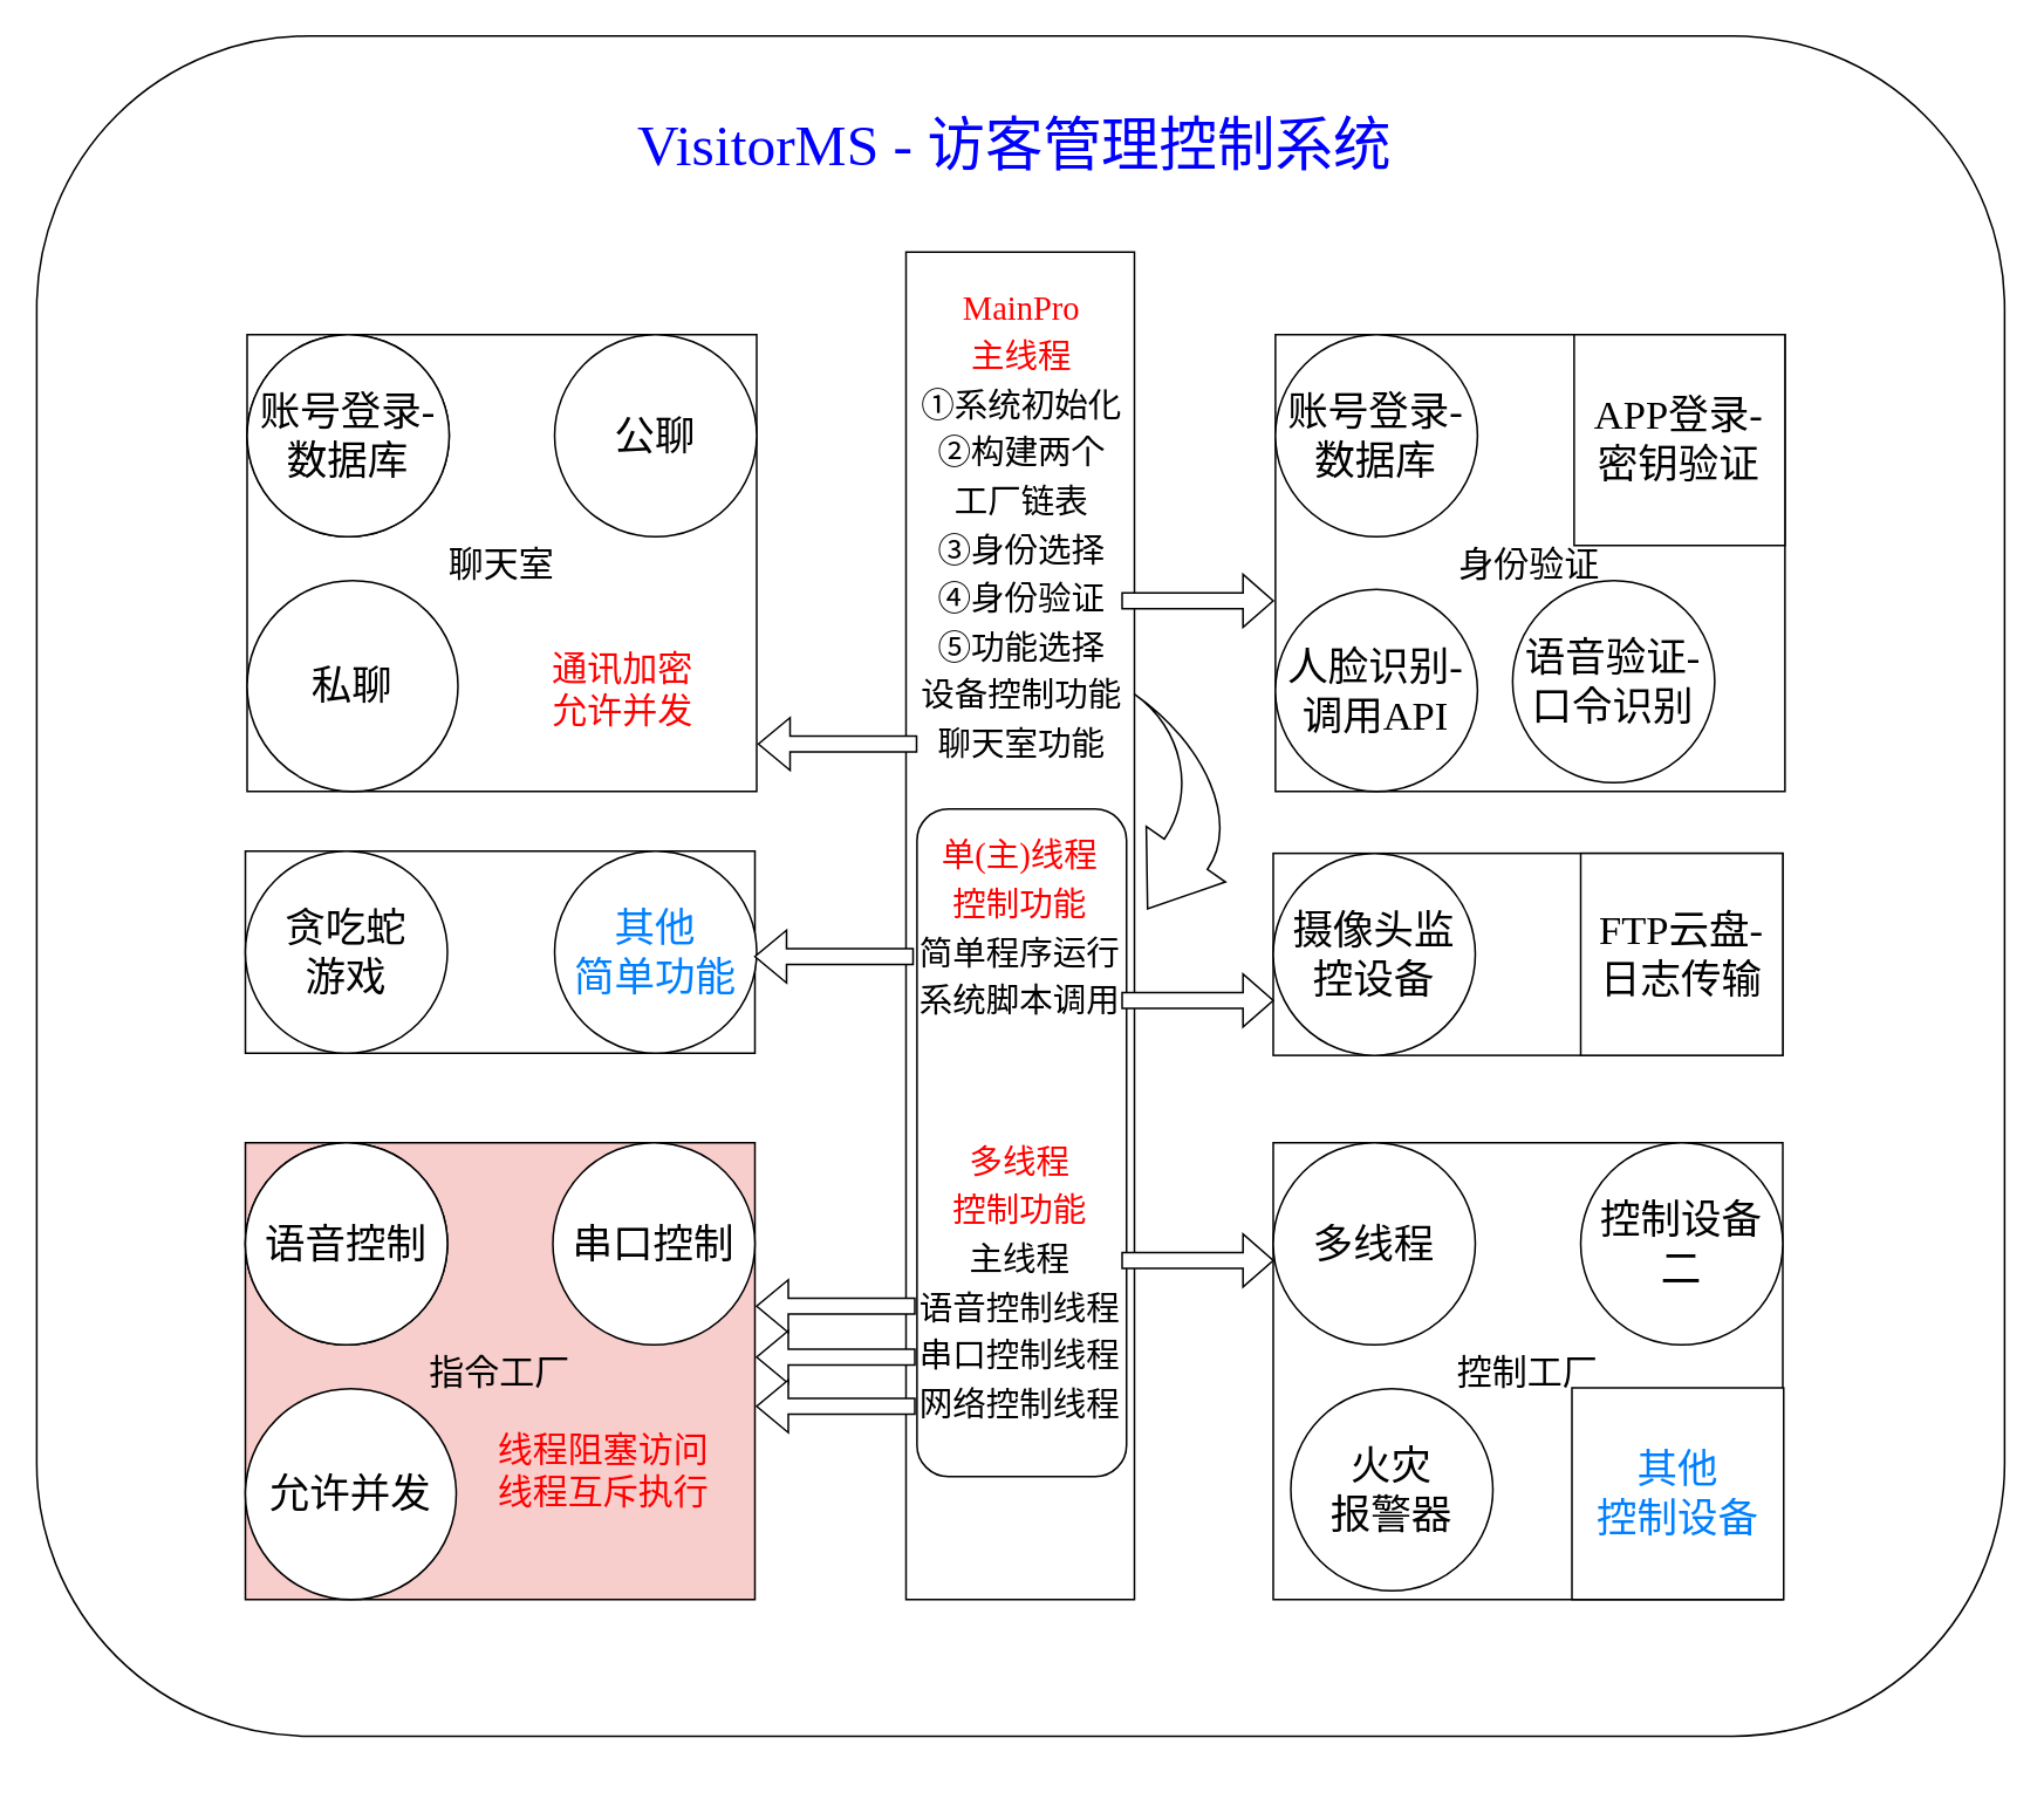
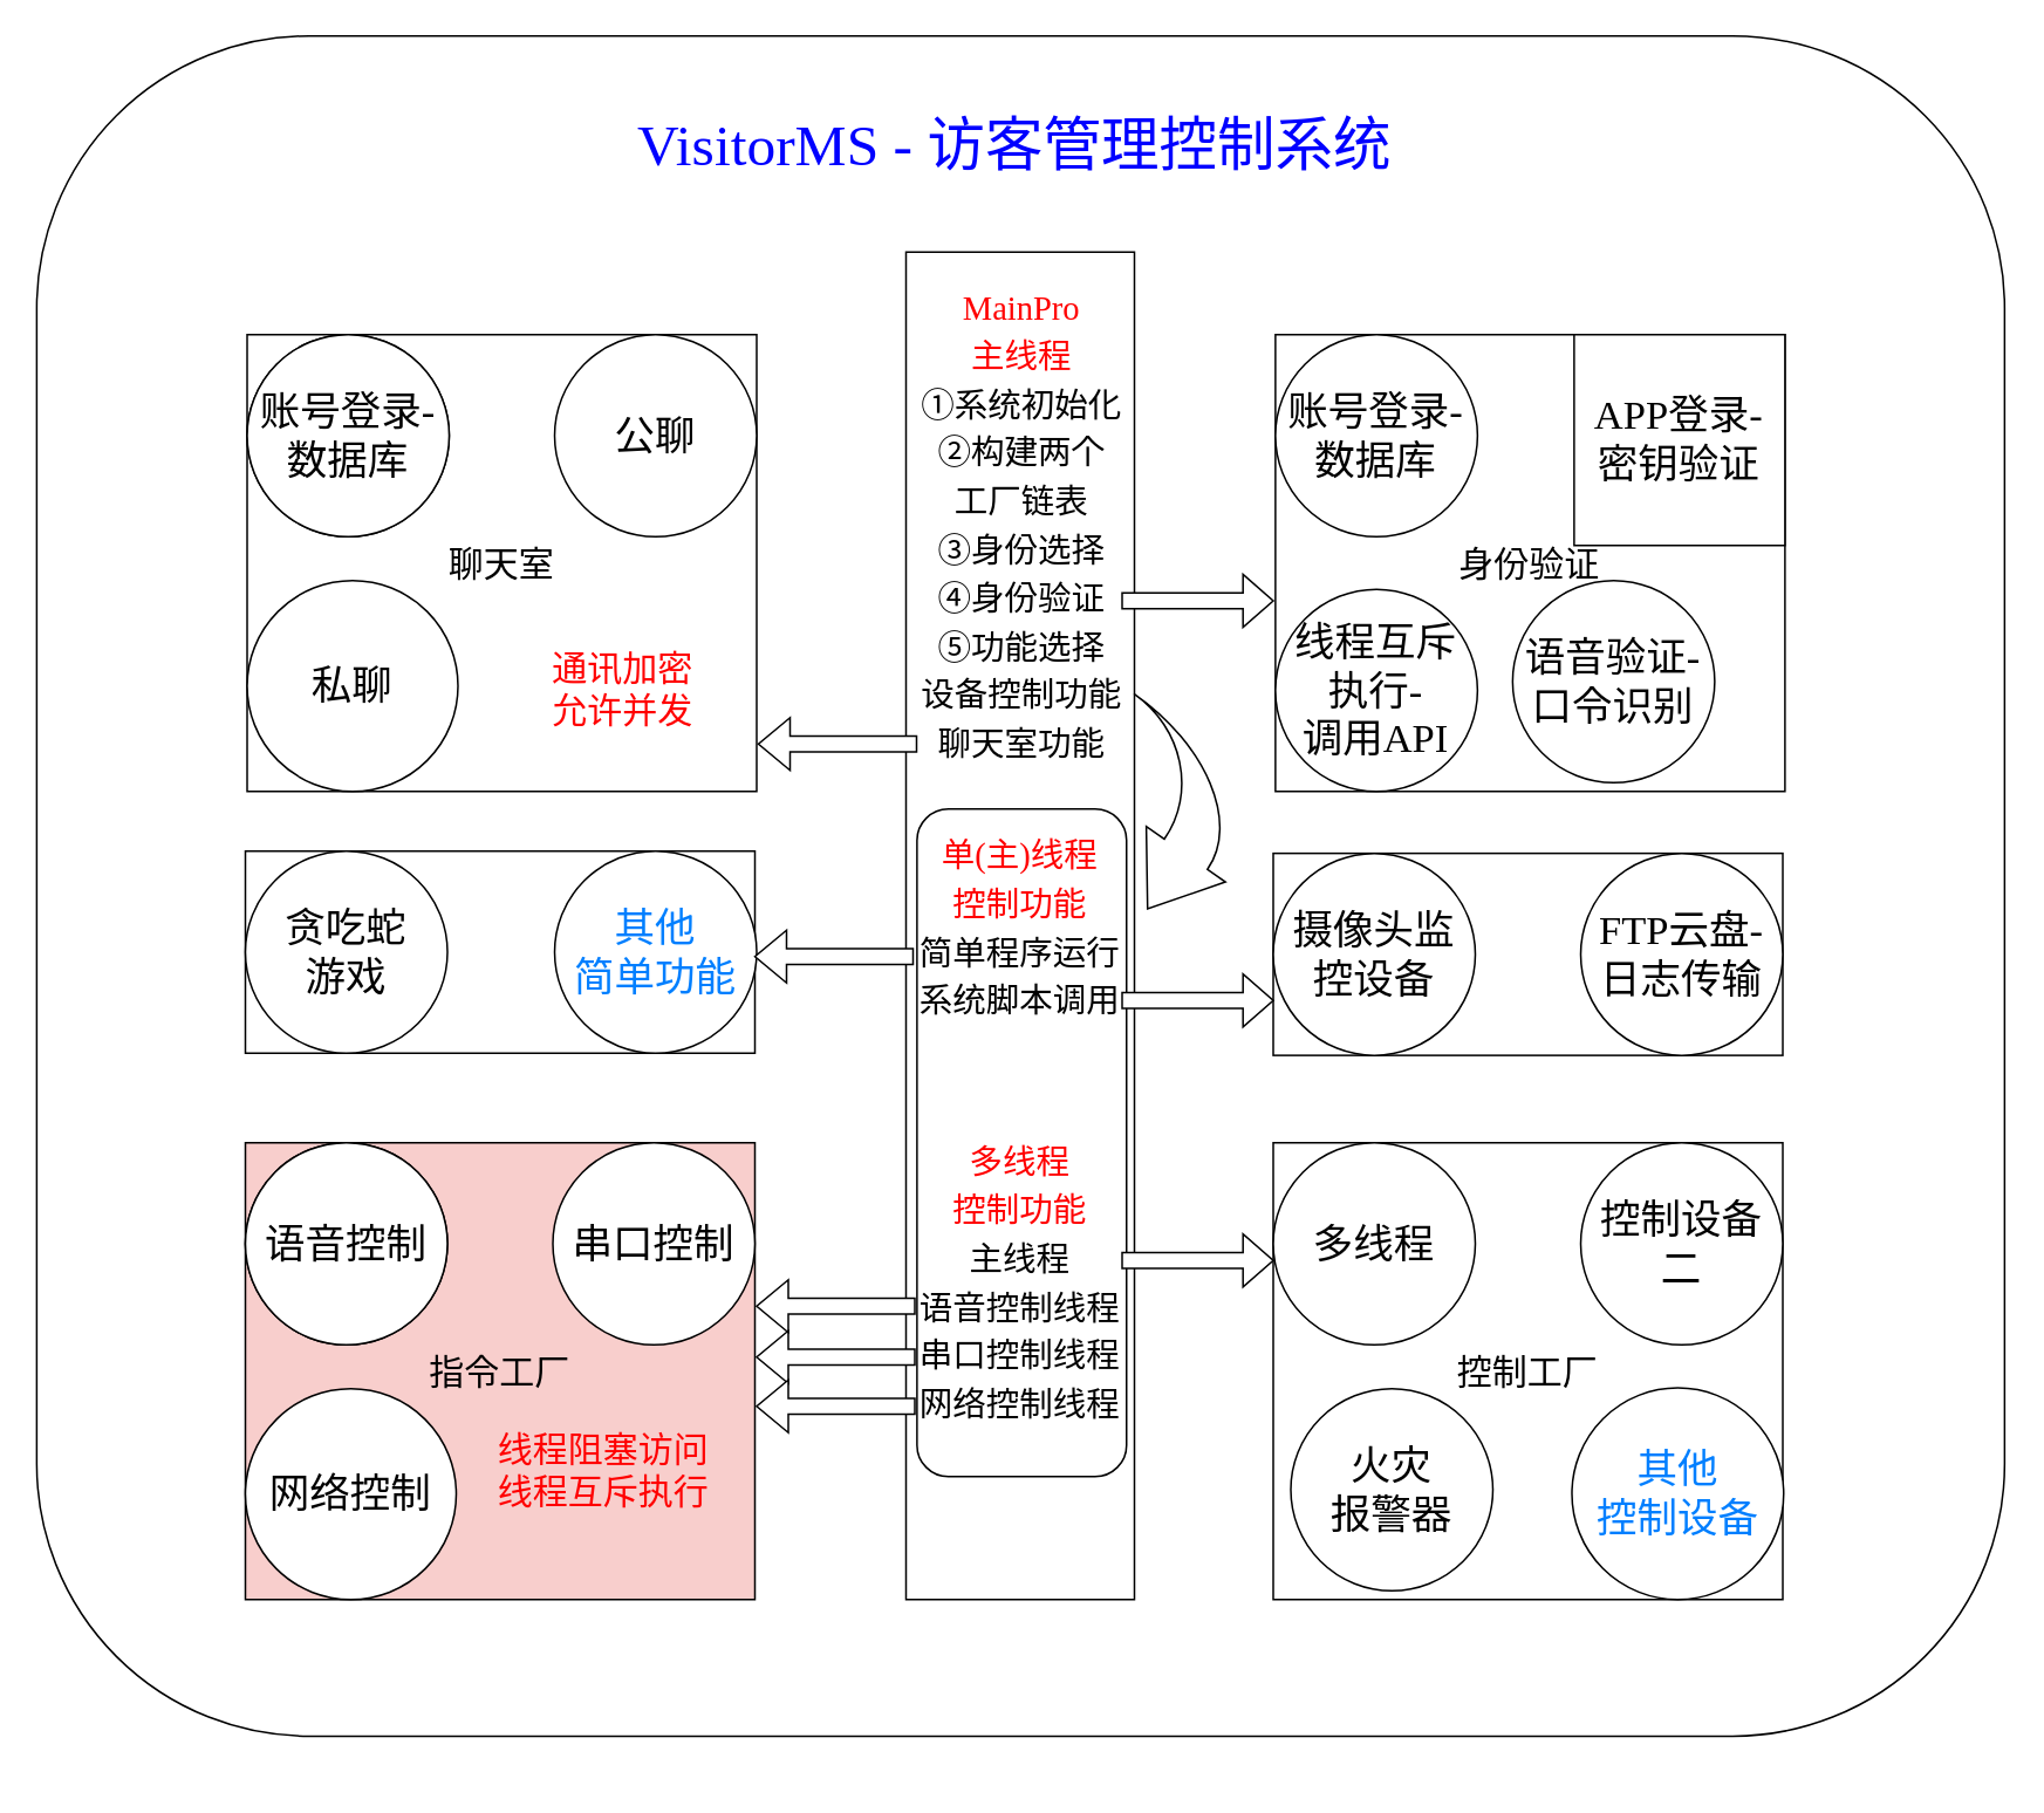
- <mxCell id="42" value="人脸识别-&lt;br&gt;调用API" style="ellipse;whiteSpace=wrap;html=1;aspect=fixed;fontFamily=Comic Sans MS;fontSize=23;" parent="39" vertex="1"><mxGeometry y="145" width="115" height="115" as="geometry" /></mxCell>
+ <mxCell id="42" value="线程互斥执行-&lt;br&gt;调用API" style="ellipse;whiteSpace=wrap;html=1;aspect=fixed;fontFamily=Comic Sans MS;fontSize=23;" parent="39" vertex="1"><mxGeometry y="145" width="115" height="115" as="geometry" /></mxCell>
- <mxCell id="25" value="FTP云盘-日志传输" style="whiteSpace=wrap;html=1;aspect=fixed;fontFamily=Comic Sans MS;fontSize=23;rounded=0;" parent="23" vertex="1"><mxGeometry x="175" width="115" height="115" as="geometry" /></mxCell>
+ <mxCell id="25" value="FTP云盘-日志传输" style="ellipse;whiteSpace=wrap;html=1;aspect=fixed;fontFamily=Comic Sans MS;fontSize=23;" parent="23" vertex="1"><mxGeometry x="175" width="115" height="115" as="geometry" /></mxCell>
- <mxCell id="22" value="&lt;font color=&quot;#007fff&quot;&gt;其他&lt;br&gt;控制设备&lt;/font&gt;" style="whiteSpace=wrap;html=1;aspect=fixed;fontFamily=Comic Sans MS;fontSize=23;rounded=0;" parent="17" vertex="1"><mxGeometry x="170" y="139.5" width="120.5" height="120.5" as="geometry" /></mxCell>
+ <mxCell id="22" value="&lt;font color=&quot;#007fff&quot;&gt;其他&lt;br&gt;控制设备&lt;/font&gt;" style="ellipse;whiteSpace=wrap;html=1;aspect=fixed;fontFamily=Comic Sans MS;fontSize=23;" parent="17" vertex="1"><mxGeometry x="170" y="139.5" width="120.5" height="120.5" as="geometry" /></mxCell>
- <mxCell id="15" value="允许并发" style="ellipse;whiteSpace=wrap;html=1;aspect=fixed;fontFamily=Comic Sans MS;fontSize=23;" parent="10" vertex="1"><mxGeometry y="140" width="120" height="120" as="geometry" /></mxCell>
+ <mxCell id="15" value="网络控制" style="ellipse;whiteSpace=wrap;html=1;aspect=fixed;fontFamily=Comic Sans MS;fontSize=23;" parent="10" vertex="1"><mxGeometry y="140" width="120" height="120" as="geometry" /></mxCell>
